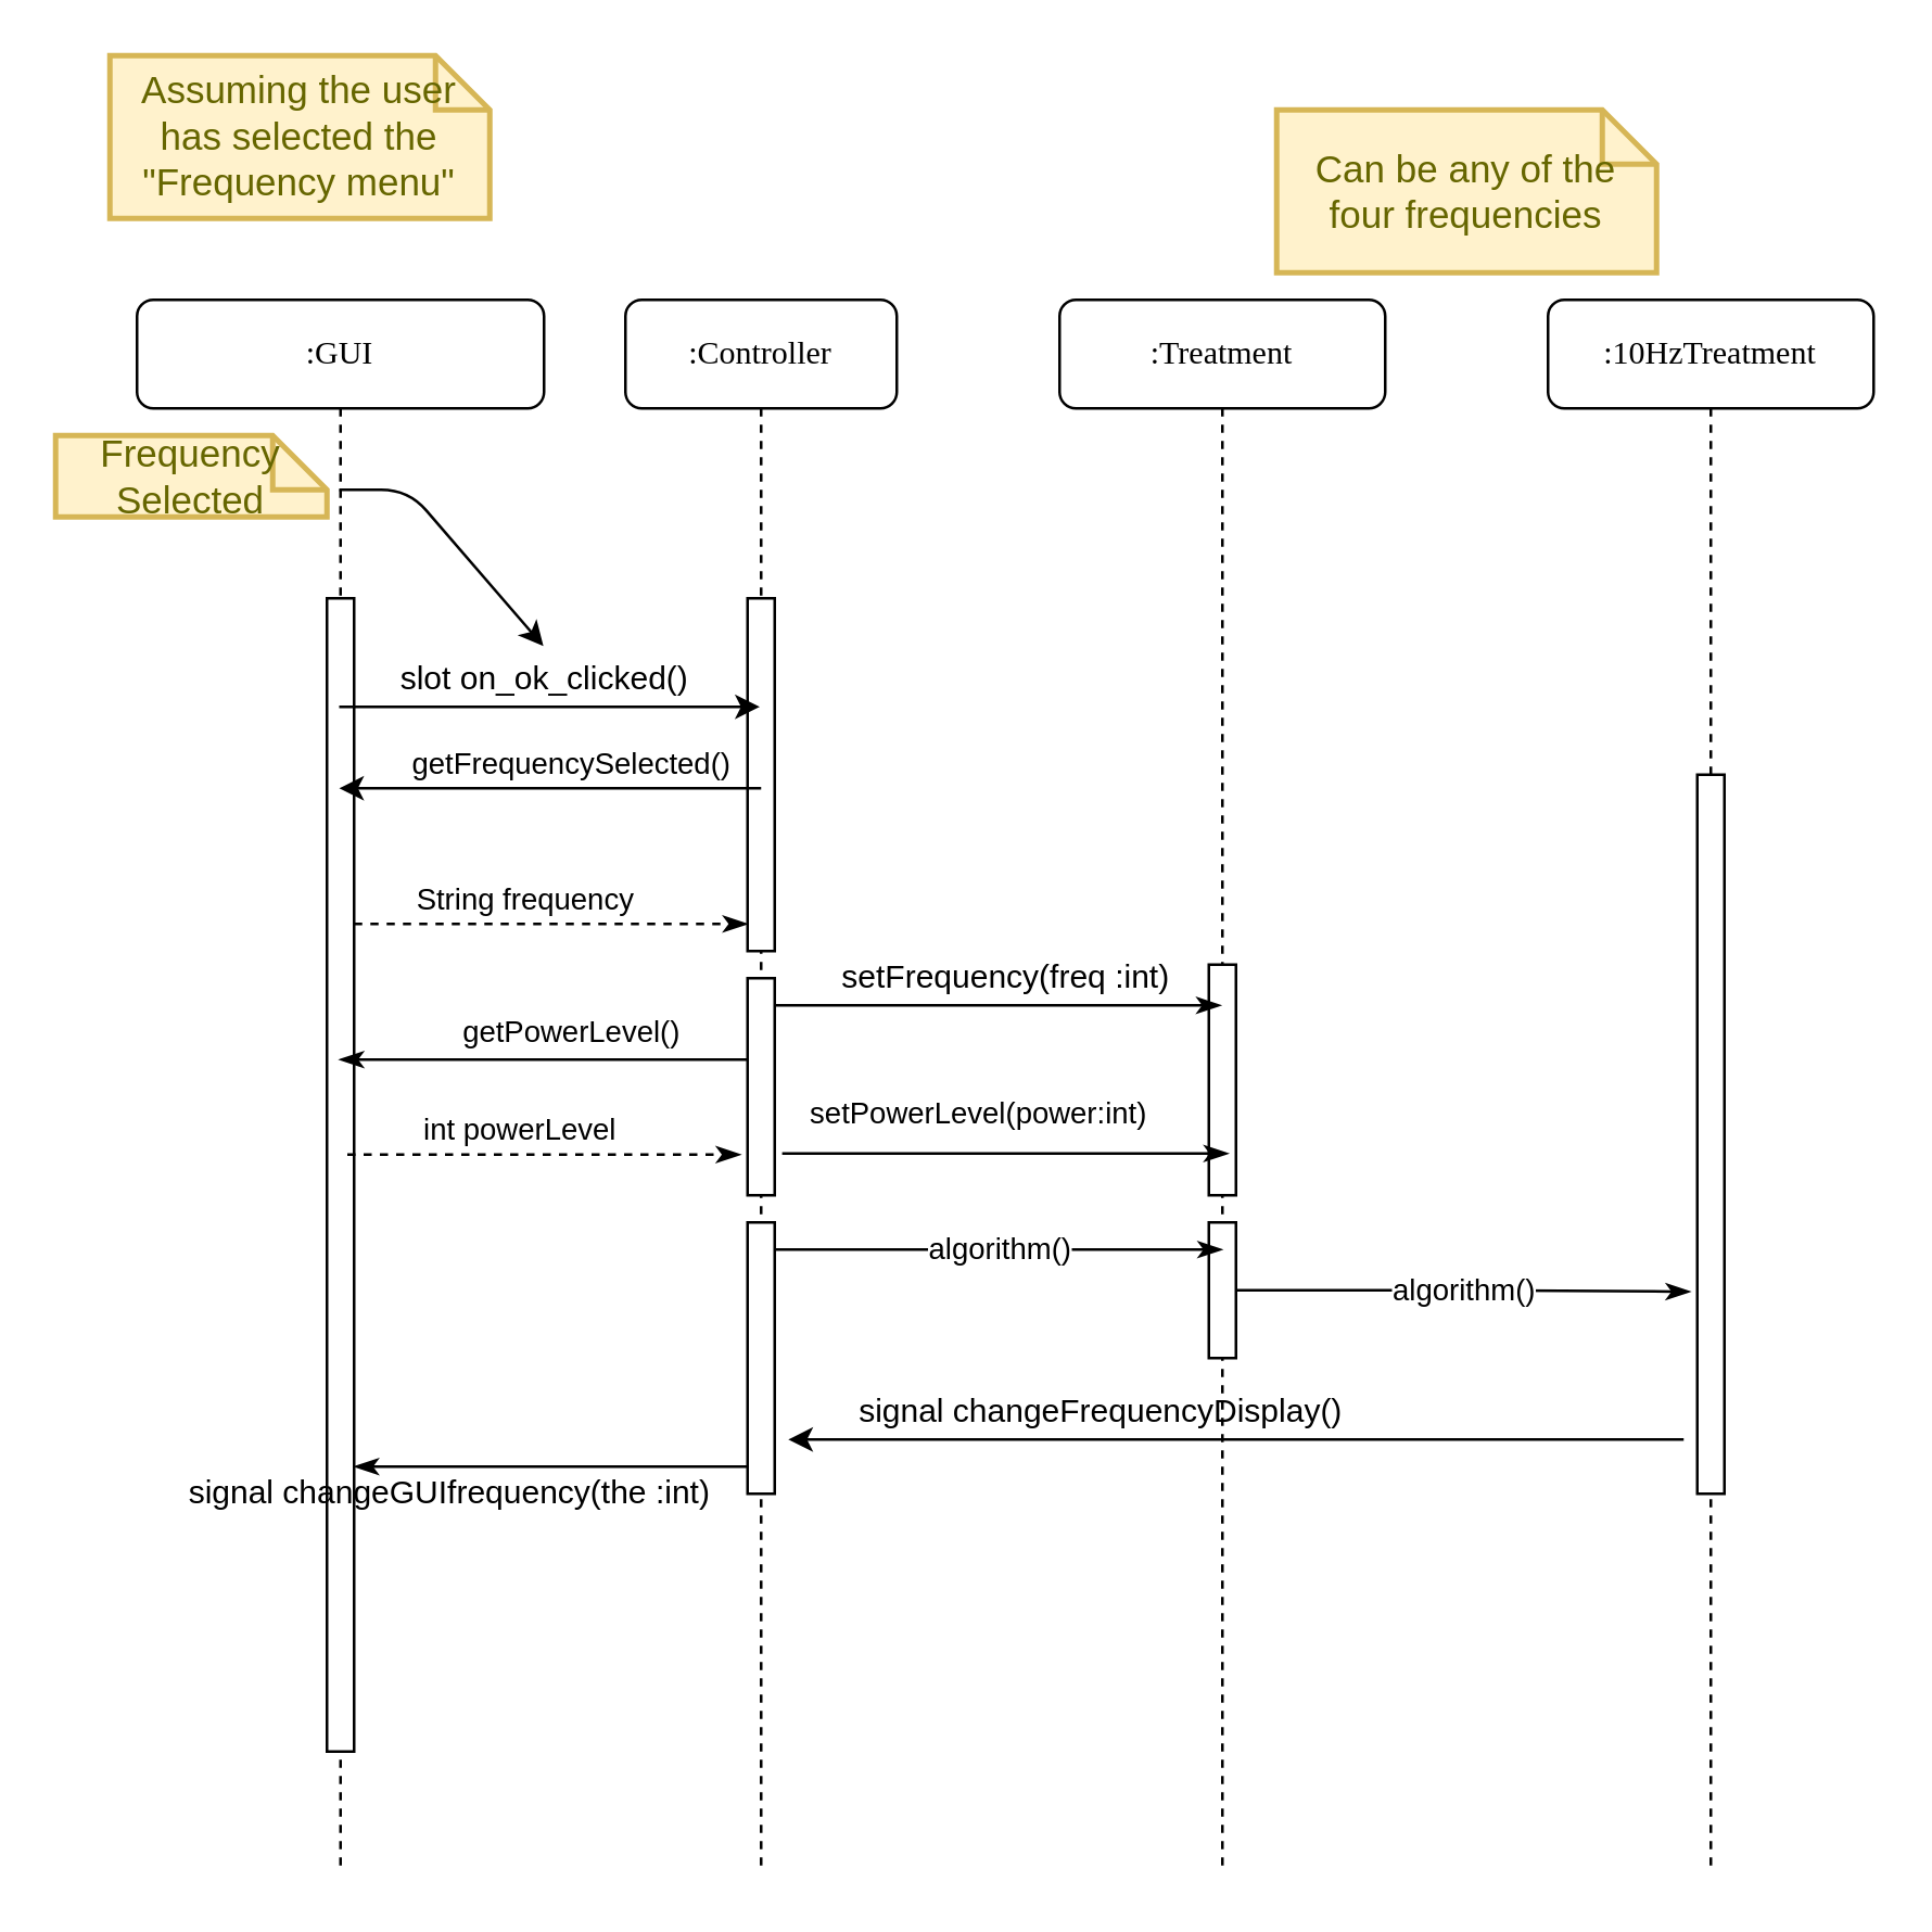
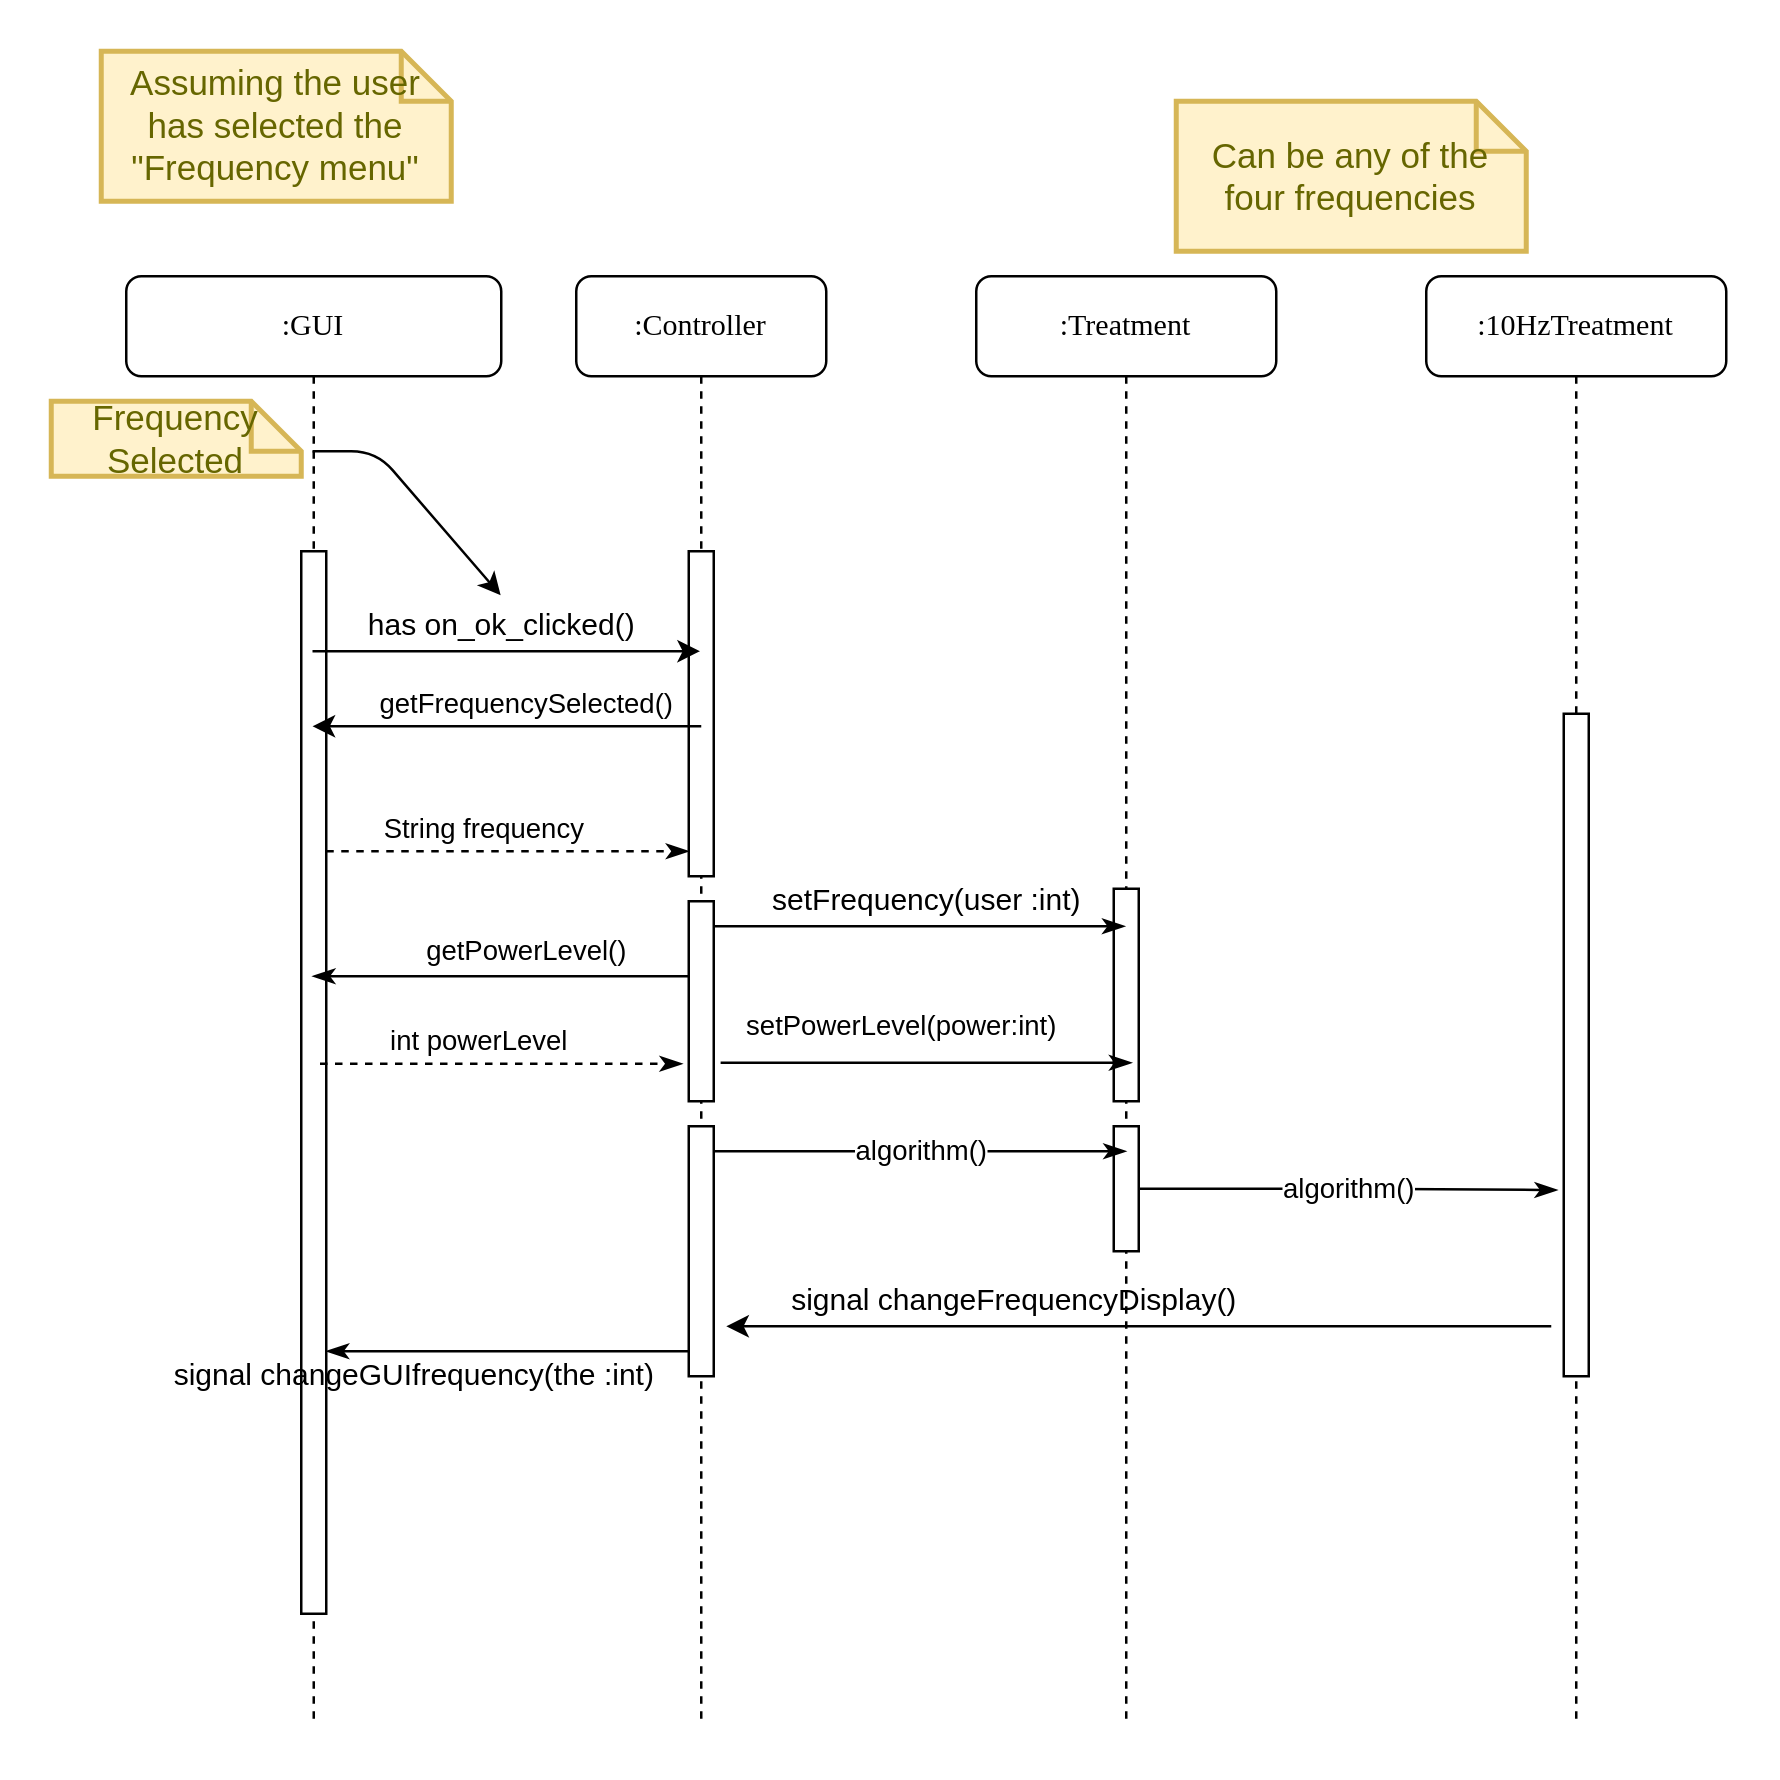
- <mxCell id="14" value="slot on_ok_clicked()" style="text;html=1;align=center;verticalAlign=middle;resizable=0;points=[];autosize=1;" parent="1" vertex="1"><mxGeometry x="140" y="240" width="120" height="20" as="geometry" /></mxCell>
+ <mxCell id="14" value="has on_ok_clicked()" style="text;html=1;align=center;verticalAlign=middle;resizable=0;points=[];autosize=1;" parent="1" vertex="1"><mxGeometry x="140" y="240" width="120" height="20" as="geometry" /></mxCell>
- <mxCell id="21" value="setFrequency(freq :int)" style="text;html=1;align=center;verticalAlign=middle;resizable=0;points=[];autosize=1;" parent="1" vertex="1"><mxGeometry x="300" y="350" width="140" height="20" as="geometry" /></mxCell>
+ <mxCell id="21" value="setFrequency(user :int)" style="text;html=1;align=center;verticalAlign=middle;resizable=0;points=[];autosize=1;" parent="1" vertex="1"><mxGeometry x="300" y="350" width="140" height="20" as="geometry" /></mxCell>
